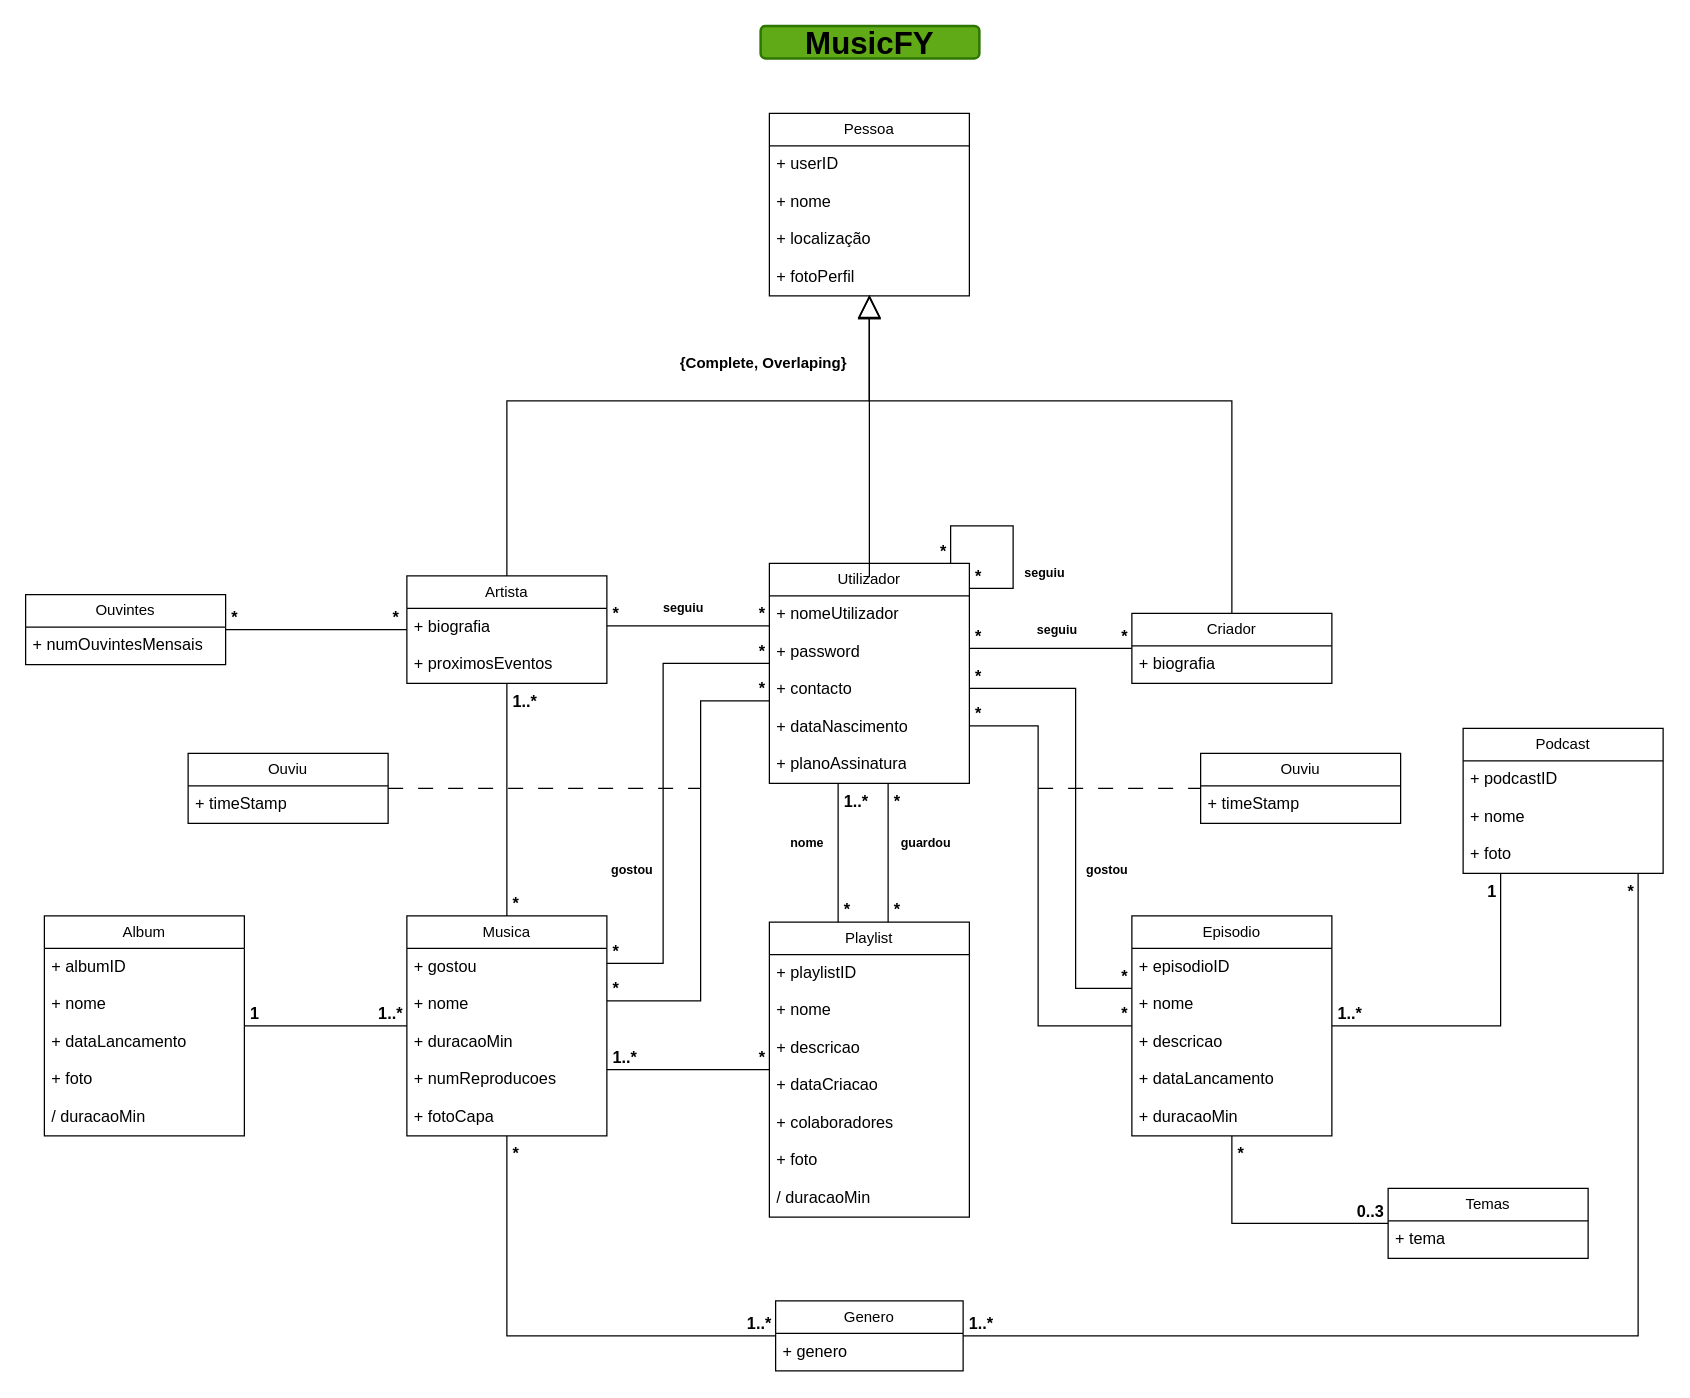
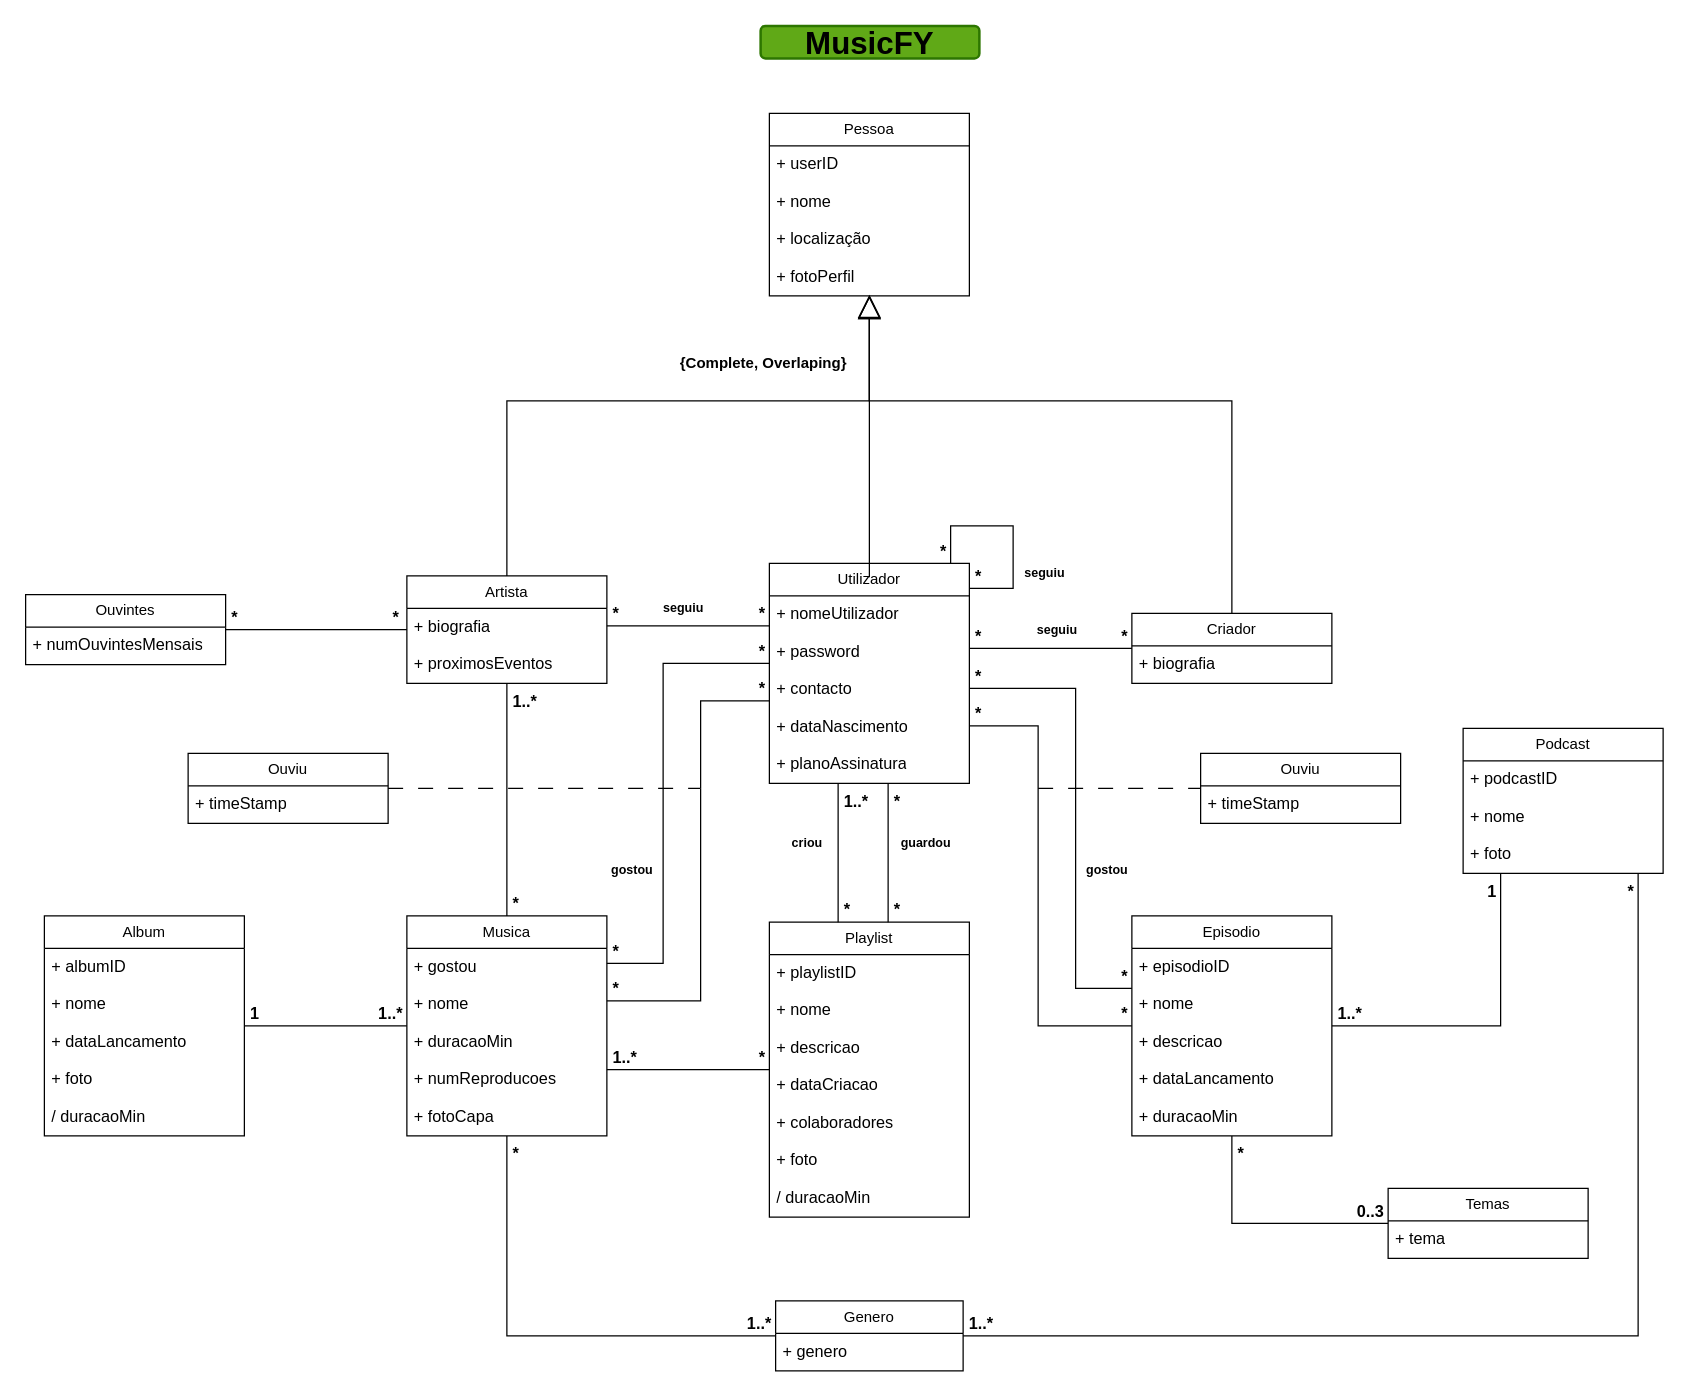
- <mxCell id="92" value="nome" style="text;html=1;align=center;verticalAlign=middle;resizable=0;points=[];autosize=1;strokeColor=none;fillColor=none;fontSize=10;fontStyle=1" parent="1" vertex="1"><mxGeometry x="620" y="658" width="50" height="30" as="geometry" /></mxCell>
+ <mxCell id="92" value="criou" style="text;html=1;align=center;verticalAlign=middle;resizable=0;points=[];autosize=1;strokeColor=none;fillColor=none;fontSize=10;fontStyle=1" parent="1" vertex="1"><mxGeometry x="620" y="658" width="50" height="30" as="geometry" /></mxCell>
